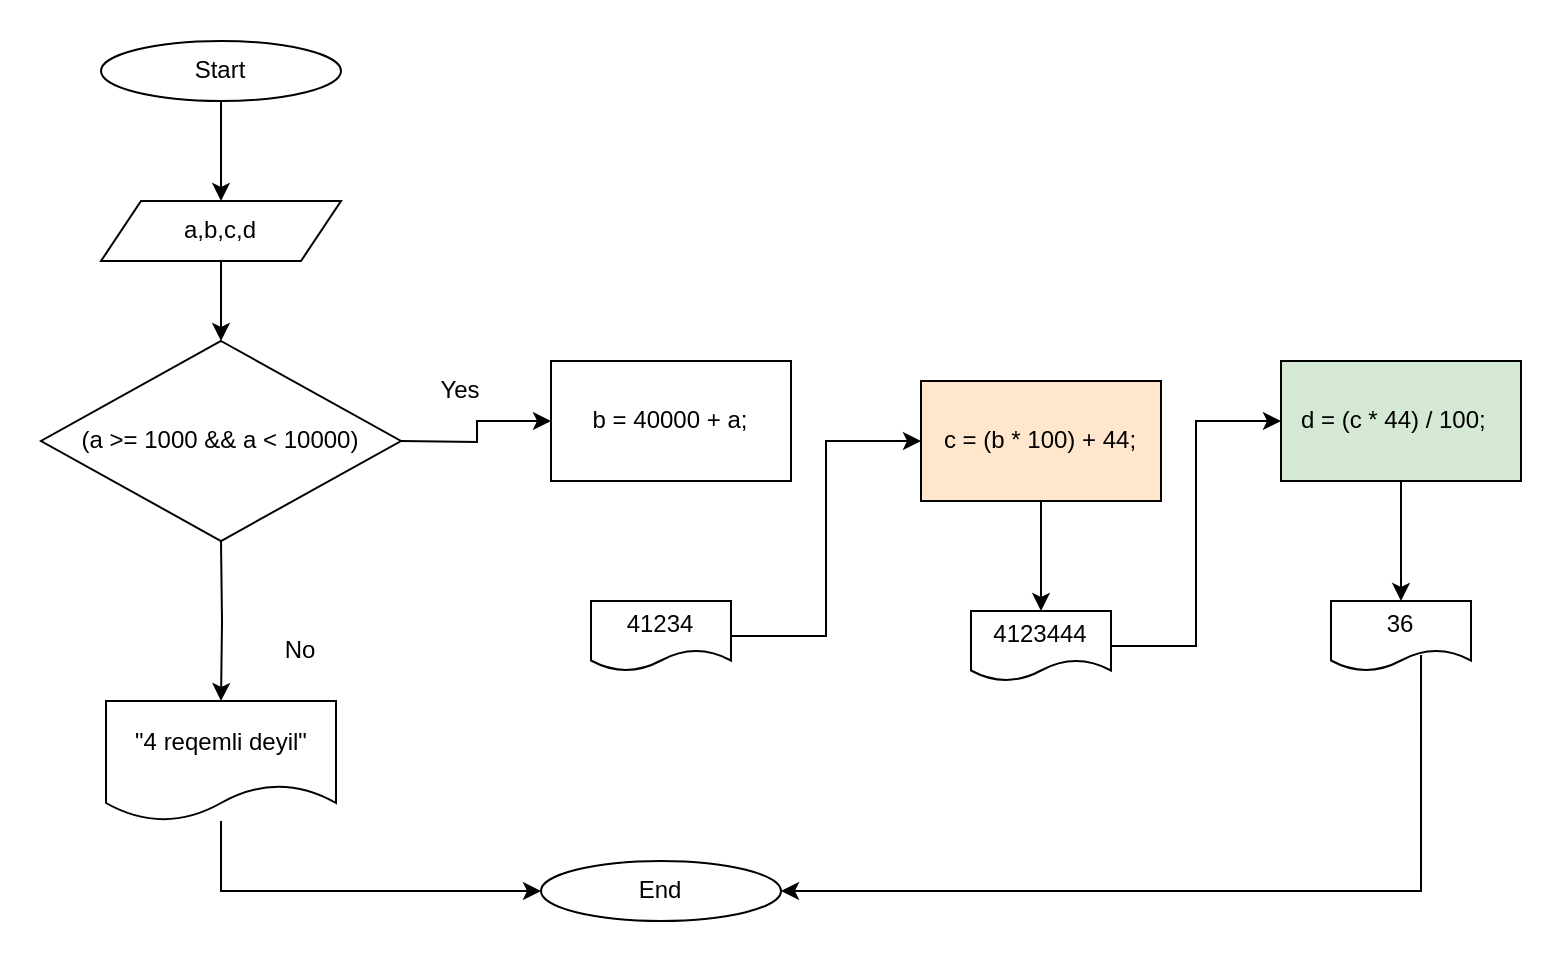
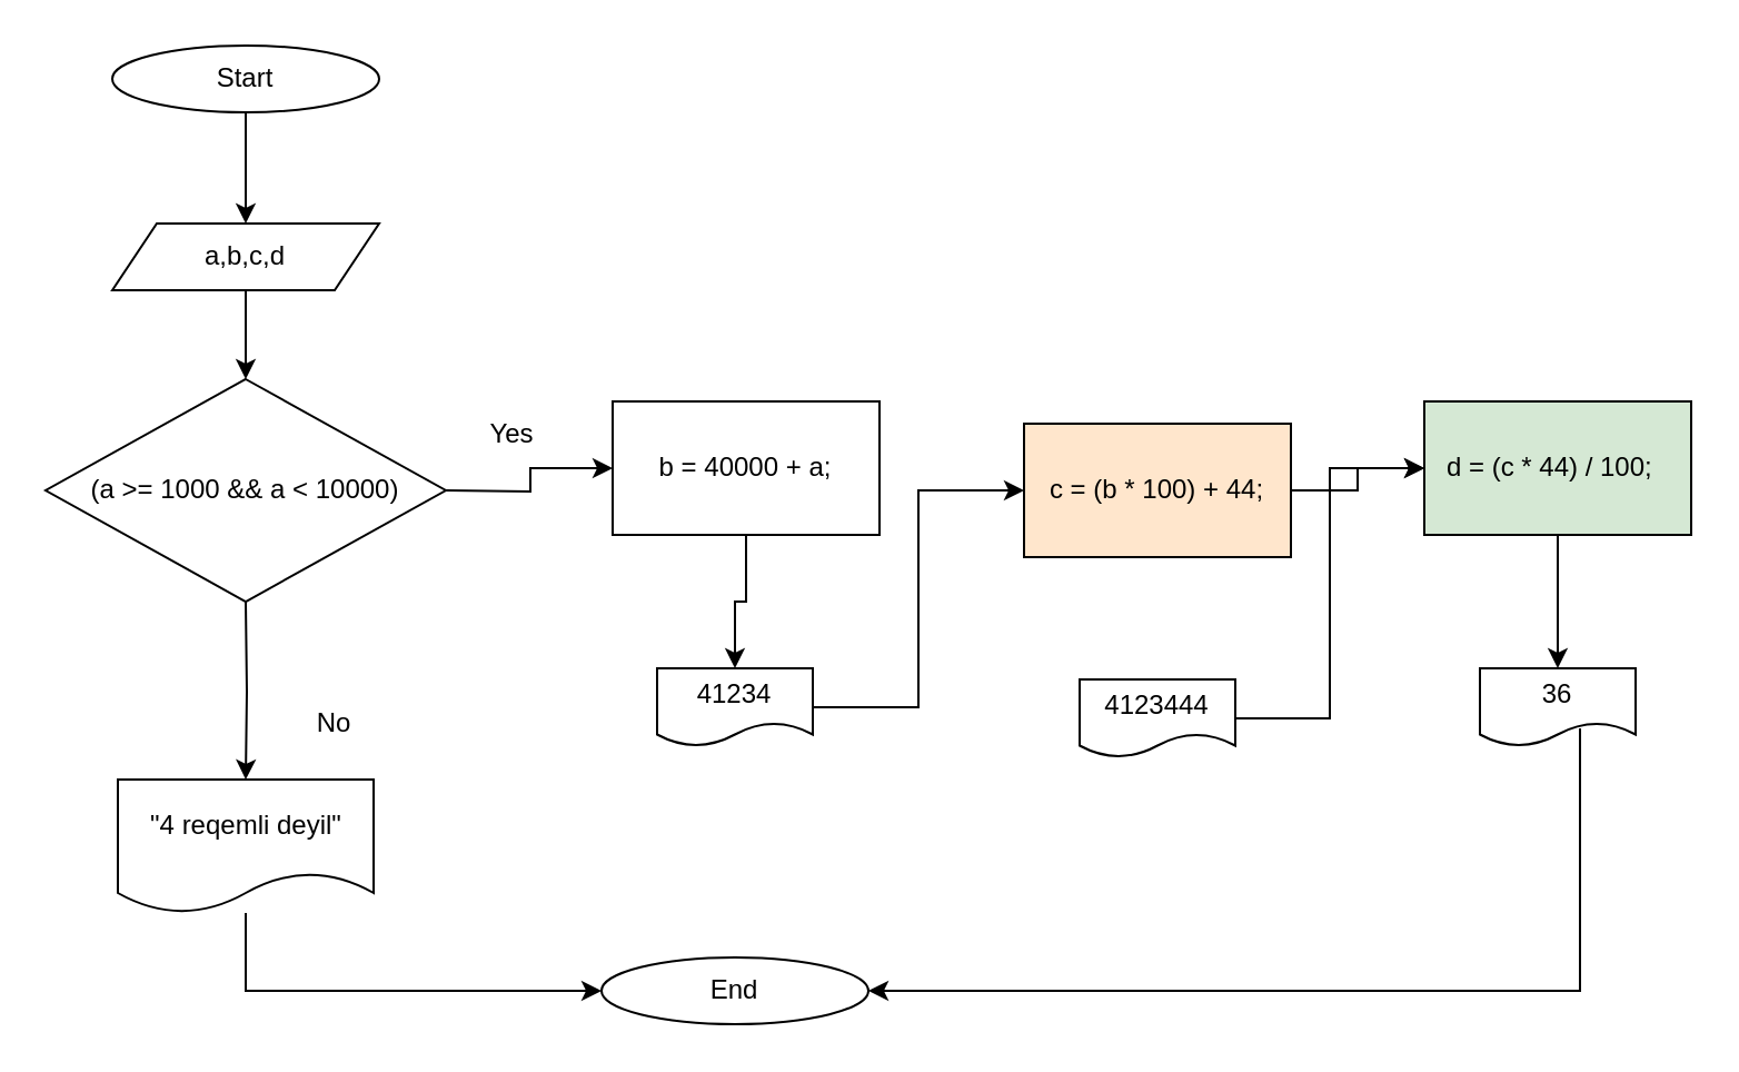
+ <mxCell id="9" style="edgeStyle=orthogonalEdgeStyle;rounded=0;orthogonalLoop=1;jettySize=auto;html=1;exitX=0.5;exitY=1;exitDx=0;exitDy=0;entryX=0.5;entryY=0;entryDx=0;entryDy=0;" edge="1" parent="1" source="10" target="16"><mxGeometry relative="1" as="geometry" /></mxCell>
- <mxCell id="11" style="edgeStyle=orthogonalEdgeStyle;rounded=0;orthogonalLoop=1;jettySize=auto;html=1;" edge="1" parent="1" source="12" target="19"><mxGeometry relative="1" as="geometry" /></mxCell>
+ <mxCell id="11" style="edgeStyle=orthogonalEdgeStyle;rounded=0;orthogonalLoop=1;jettySize=auto;html=1;" edge="1" parent="1" source="12" target="24"><mxGeometry relative="1" as="geometry" /></mxCell>
